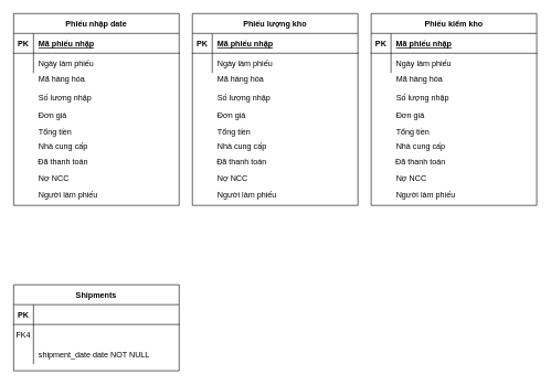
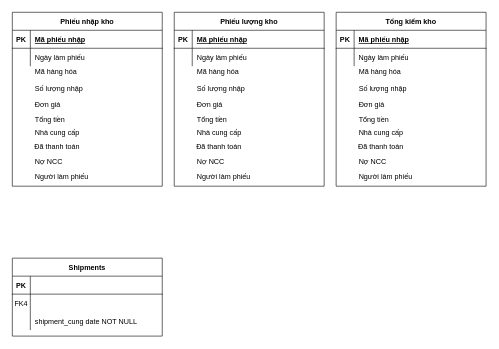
- <mxCell id="10" value="Phiếu nhập date" style="shape=table;startSize=30;container=1;collapsible=1;childLayout=tableLayout;fixedRows=1;rowLines=0;fontStyle=1;align=center;resizeLast=1;" parent="1" vertex="1"><mxGeometry x="20" y="20" width="250" height="290" as="geometry" /></mxCell>
+ <mxCell id="10" value="Phiếu nhập kho" style="shape=table;startSize=30;container=1;collapsible=1;childLayout=tableLayout;fixedRows=1;rowLines=0;fontStyle=1;align=center;resizeLast=1;" parent="1" vertex="1"><mxGeometry x="20" y="20" width="250" height="290" as="geometry" /></mxCell>
- <mxCell id="40" value="Phiếu kiểm kho" style="shape=table;startSize=30;container=1;collapsible=1;childLayout=tableLayout;fixedRows=1;rowLines=0;fontStyle=1;align=center;resizeLast=1;" vertex="1" parent="1"><mxGeometry x="560" y="20" width="250" height="290" as="geometry" /></mxCell>
+ <mxCell id="40" value="Tổng kiểm kho" style="shape=table;startSize=30;container=1;collapsible=1;childLayout=tableLayout;fixedRows=1;rowLines=0;fontStyle=1;align=center;resizeLast=1;" vertex="1" parent="1"><mxGeometry x="560" y="20" width="250" height="290" as="geometry" /></mxCell>
- <mxCell id="9" value="shipment_date date NOT NULL" style="shape=partialRectangle;overflow=hidden;connectable=0;fillColor=none;top=0;left=0;bottom=0;right=0;align=left;spacingLeft=6;" parent="7" vertex="1"><mxGeometry x="30" width="220" height="30" as="geometry" /></mxCell>
+ <mxCell id="9" value="shipment_cung date NOT NULL" style="shape=partialRectangle;overflow=hidden;connectable=0;fillColor=none;top=0;left=0;bottom=0;right=0;align=left;spacingLeft=6;" parent="7" vertex="1"><mxGeometry x="30" width="220" height="30" as="geometry" /></mxCell>
